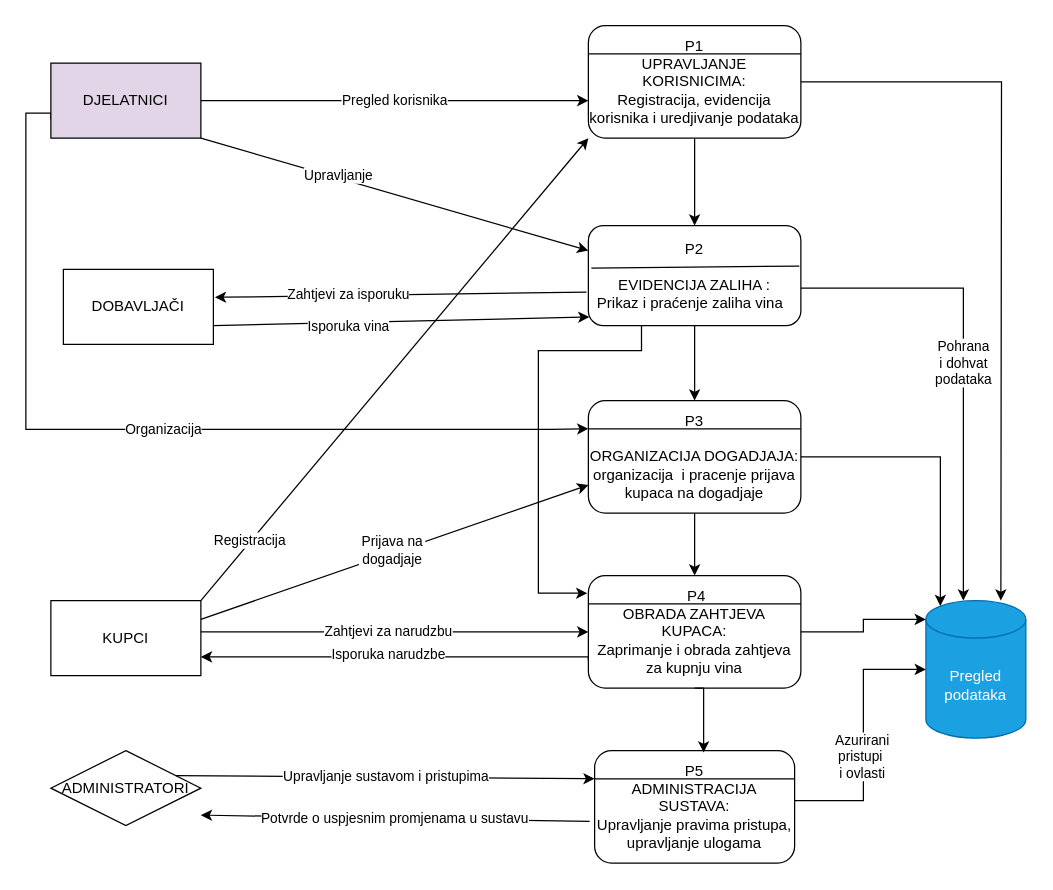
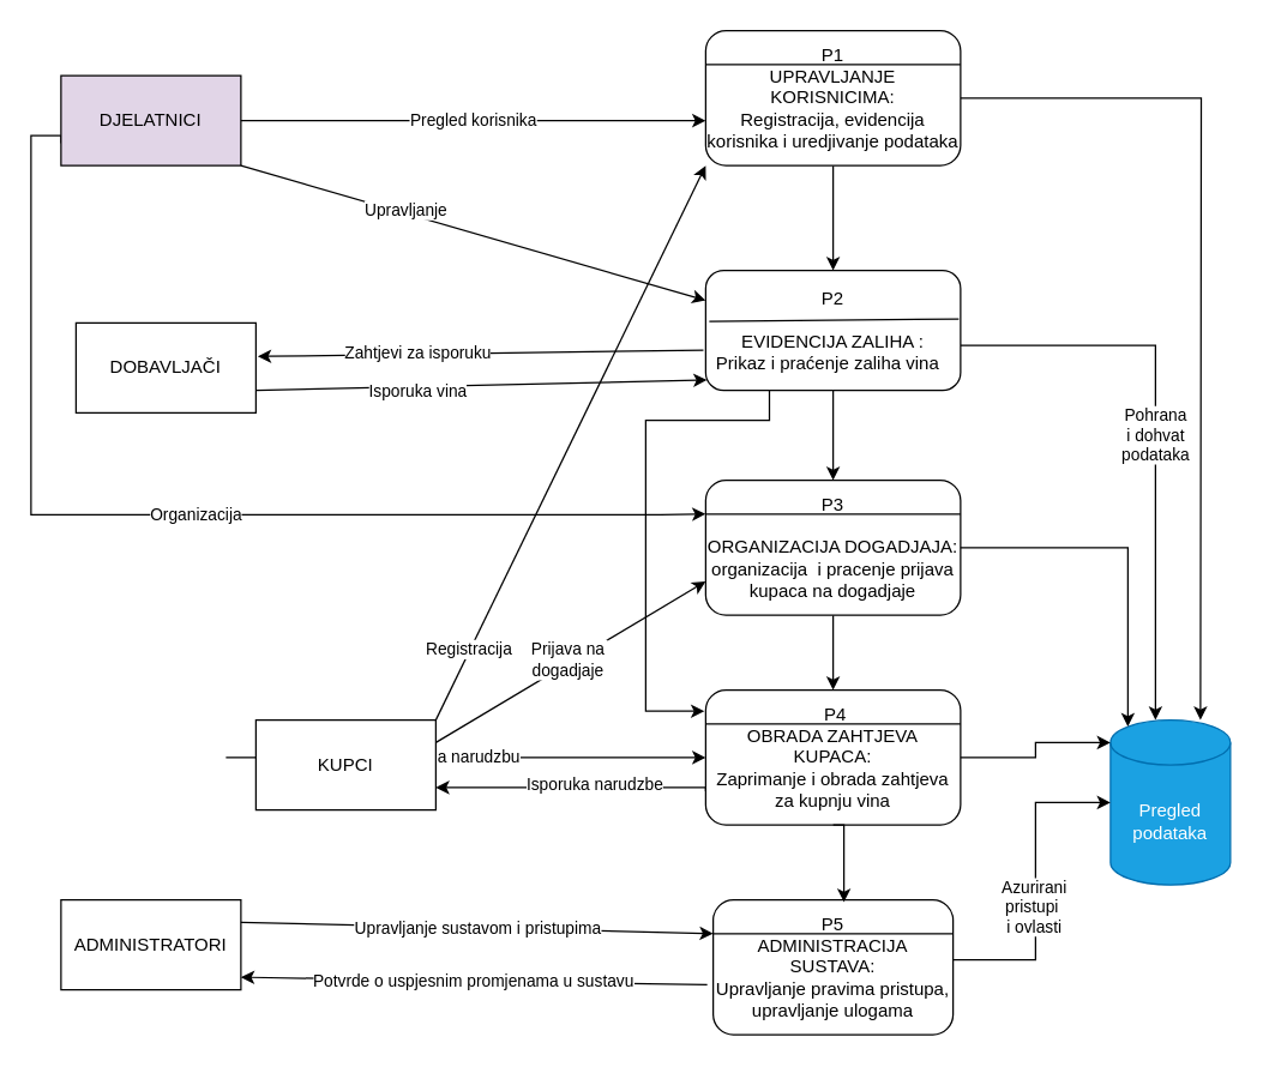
- <mxCell id="14" value="KUPCI" style="rounded=0;whiteSpace=wrap;html=1;" parent="1" vertex="1"><mxGeometry x="40" y="480" width="120" height="60" as="geometry" /></mxCell>
+ <mxCell id="14" value="KUPCI" style="rounded=0;whiteSpace=wrap;html=1;" parent="1" vertex="1"><mxGeometry x="170" y="480" width="120" height="60" as="geometry" /></mxCell>
- <mxCell id="12" value="ADMINISTRATORI" style="rhombus;whiteSpace=wrap;html=1;" parent="1" vertex="1"><mxGeometry x="40" y="600" width="120" height="60" as="geometry" /></mxCell>
+ <mxCell id="12" value="ADMINISTRATORI" style="rounded=0;whiteSpace=wrap;html=1;" parent="1" vertex="1"><mxGeometry x="40" y="600" width="120" height="60" as="geometry" /></mxCell>
